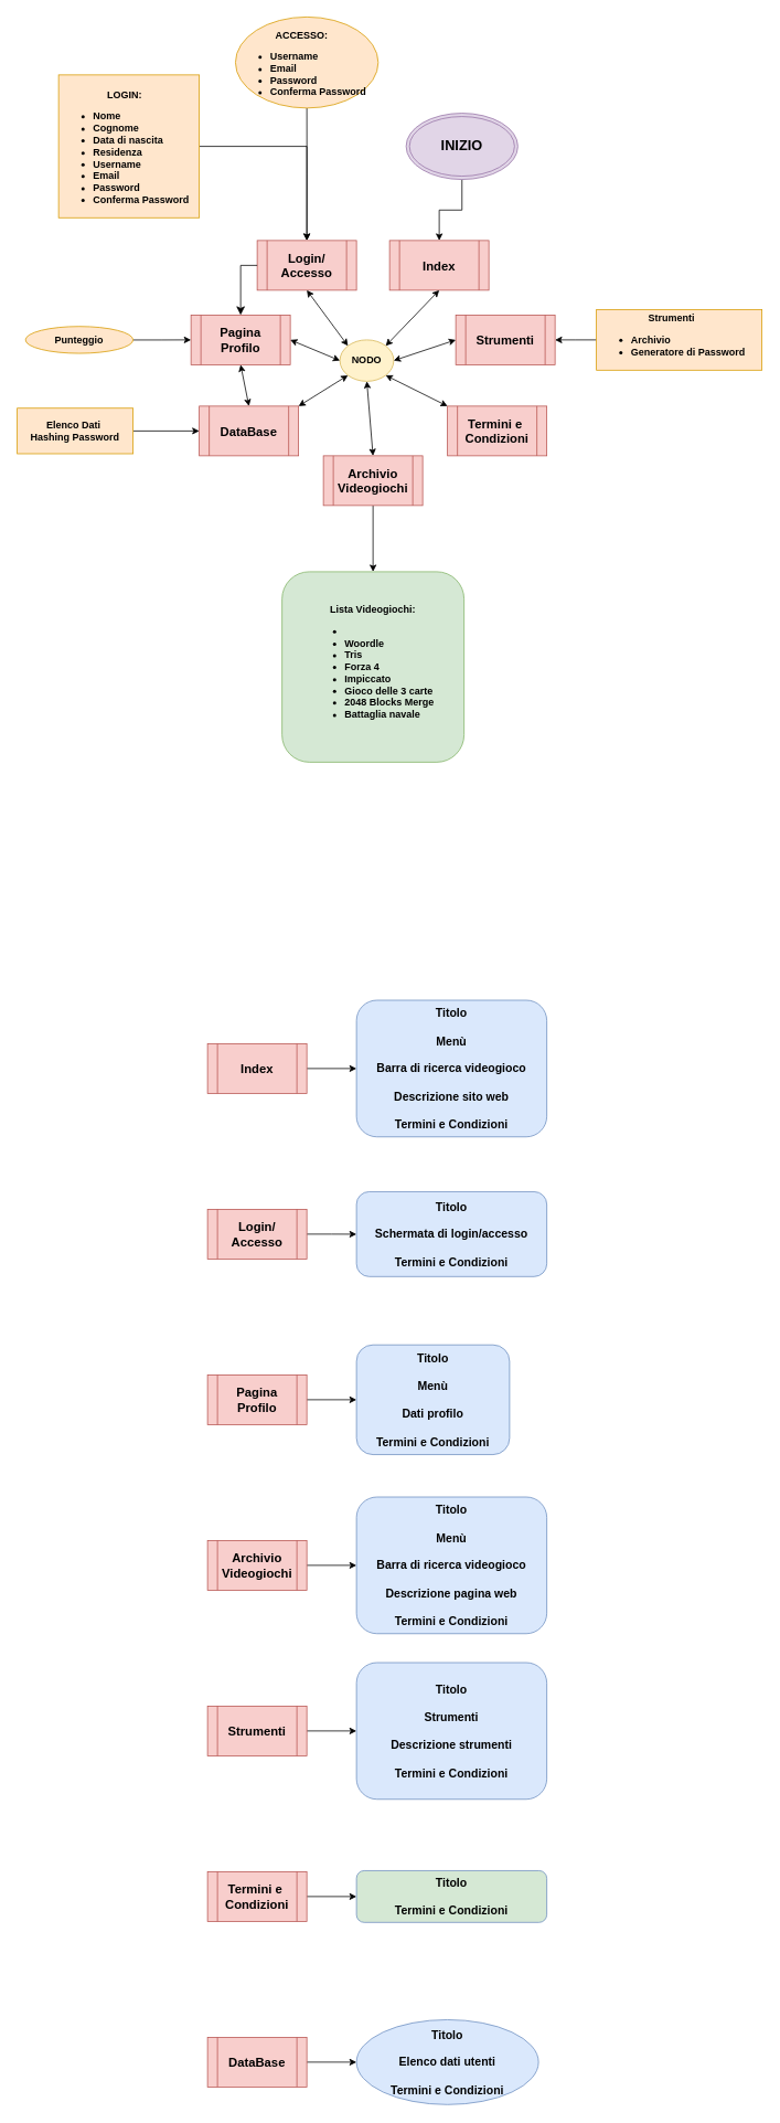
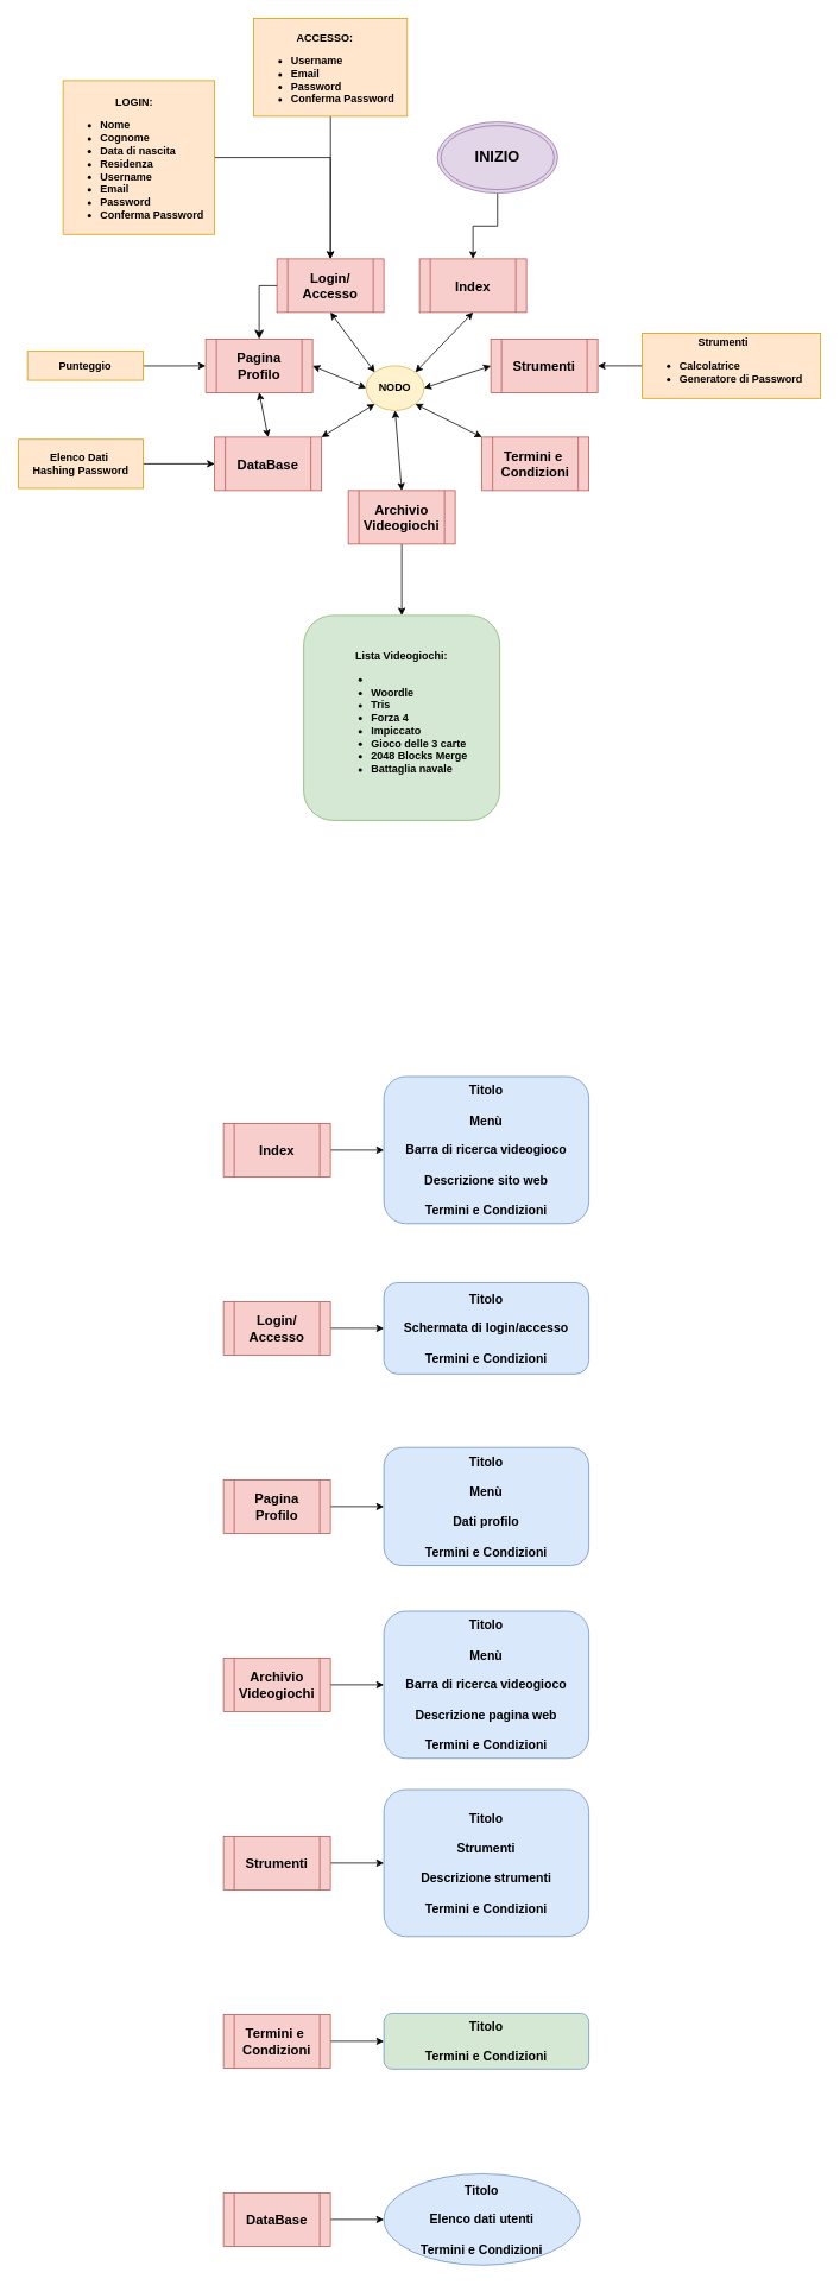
- <mxCell id="26" value="&lt;div style=&quot;text-align: center;&quot;&gt;&lt;br&gt;&lt;/div&gt;&lt;div style=&quot;text-align: center;&quot;&gt;ACCESSO&lt;span style=&quot;background-color: initial;&quot;&gt;:&lt;/span&gt;&lt;/div&gt;&lt;ul&gt;&lt;li&gt;Username&lt;/li&gt;&lt;li&gt;Email&lt;/li&gt;&lt;li&gt;Password&lt;/li&gt;&lt;li&gt;Conferma Password&lt;/li&gt;&lt;/ul&gt;" style="ellipse;whiteSpace=wrap;html=1;fillColor=#ffe6cc;strokeColor=#d79b00;align=left;fontStyle=1;" vertex="1" parent="1"><mxGeometry x="283.75" y="20" width="172.5" height="110" as="geometry" /></mxCell>
+ <mxCell id="26" value="&lt;div style=&quot;text-align: center;&quot;&gt;&lt;br&gt;&lt;/div&gt;&lt;div style=&quot;text-align: center;&quot;&gt;ACCESSO&lt;span style=&quot;background-color: initial;&quot;&gt;:&lt;/span&gt;&lt;/div&gt;&lt;ul&gt;&lt;li&gt;Username&lt;/li&gt;&lt;li&gt;Email&lt;/li&gt;&lt;li&gt;Password&lt;/li&gt;&lt;li&gt;Conferma Password&lt;/li&gt;&lt;/ul&gt;" style="rounded=0;whiteSpace=wrap;html=1;fillColor=#ffe6cc;strokeColor=#d79b00;align=left;fontStyle=1" vertex="1" parent="1"><mxGeometry x="283.75" y="20" width="172.5" height="110" as="geometry" /></mxCell>
- <mxCell id="28" value="&lt;div style=&quot;&quot;&gt;Punteggio&lt;/div&gt;" style="ellipse;whiteSpace=wrap;html=1;fillColor=#ffe6cc;strokeColor=#d79b00;align=center;fontStyle=1;" vertex="1" parent="1"><mxGeometry x="30" y="393.75" width="130" height="32.5" as="geometry" /></mxCell>
+ <mxCell id="28" value="&lt;div style=&quot;&quot;&gt;Punteggio&lt;/div&gt;" style="rounded=0;whiteSpace=wrap;html=1;fillColor=#ffe6cc;strokeColor=#d79b00;align=center;fontStyle=1" vertex="1" parent="1"><mxGeometry x="30" y="393.75" width="130" height="32.5" as="geometry" /></mxCell>
- <mxCell id="30" value="&lt;div style=&quot;&quot;&gt;&lt;div style=&quot;text-align: center;&quot;&gt;Strumenti&lt;/div&gt;&lt;ul&gt;&lt;li&gt;Archivio&lt;/li&gt;&lt;li style=&quot;&quot;&gt;Generatore di Password&lt;/li&gt;&lt;/ul&gt;&lt;/div&gt;" style="rounded=0;whiteSpace=wrap;html=1;fillColor=#ffe6cc;strokeColor=#d79b00;align=left;fontStyle=1" vertex="1" parent="1"><mxGeometry x="720" y="373.44" width="200" height="73.12" as="geometry" /></mxCell>
+ <mxCell id="30" value="&lt;div style=&quot;&quot;&gt;&lt;div style=&quot;text-align: center;&quot;&gt;Strumenti&lt;/div&gt;&lt;ul&gt;&lt;li&gt;Calcolatrice&lt;/li&gt;&lt;li style=&quot;&quot;&gt;Generatore di Password&lt;/li&gt;&lt;/ul&gt;&lt;/div&gt;" style="rounded=0;whiteSpace=wrap;html=1;fillColor=#ffe6cc;strokeColor=#d79b00;align=left;fontStyle=1" vertex="1" parent="1"><mxGeometry x="720" y="373.44" width="200" height="73.12" as="geometry" /></mxCell>
- <mxCell id="49" value="&lt;div style=&quot;font-size: 14px;&quot;&gt;&lt;span style=&quot;background-color: initial;&quot;&gt;Titolo&lt;/span&gt;&lt;br&gt;&lt;/div&gt;&lt;div style=&quot;font-size: 14px;&quot;&gt;&lt;br style=&quot;font-size: 14px;&quot;&gt;&lt;/div&gt;&lt;div style=&quot;font-size: 14px;&quot;&gt;Menù&lt;/div&gt;&lt;div style=&quot;font-size: 14px;&quot;&gt;&lt;br style=&quot;font-size: 14px;&quot;&gt;&lt;/div&gt;&lt;div style=&quot;font-size: 14px;&quot;&gt;Dati profilo&lt;/div&gt;&lt;div style=&quot;font-size: 14px;&quot;&gt;&lt;br&gt;&lt;/div&gt;&lt;div style=&quot;font-size: 14px;&quot;&gt;Termini e Condizioni&lt;/div&gt;" style="rounded=1;whiteSpace=wrap;html=1;fillColor=#dae8fc;strokeColor=#6c8ebf;fontStyle=1;fontSize=14;" vertex="1" parent="1"><mxGeometry x="430" y="1623.75" width="185" height="132.5" as="geometry" /></mxCell>
+ <mxCell id="49" value="&lt;div style=&quot;font-size: 14px;&quot;&gt;&lt;span style=&quot;background-color: initial;&quot;&gt;Titolo&lt;/span&gt;&lt;br&gt;&lt;/div&gt;&lt;div style=&quot;font-size: 14px;&quot;&gt;&lt;br style=&quot;font-size: 14px;&quot;&gt;&lt;/div&gt;&lt;div style=&quot;font-size: 14px;&quot;&gt;Menù&lt;/div&gt;&lt;div style=&quot;font-size: 14px;&quot;&gt;&lt;br style=&quot;font-size: 14px;&quot;&gt;&lt;/div&gt;&lt;div style=&quot;font-size: 14px;&quot;&gt;Dati profilo&lt;/div&gt;&lt;div style=&quot;font-size: 14px;&quot;&gt;&lt;br&gt;&lt;/div&gt;&lt;div style=&quot;font-size: 14px;&quot;&gt;Termini e Condizioni&lt;/div&gt;" style="rounded=1;whiteSpace=wrap;html=1;fillColor=#dae8fc;strokeColor=#6c8ebf;fontStyle=1;fontSize=14;" vertex="1" parent="1"><mxGeometry x="430" y="1623.75" width="230" height="132.5" as="geometry" /></mxCell>
